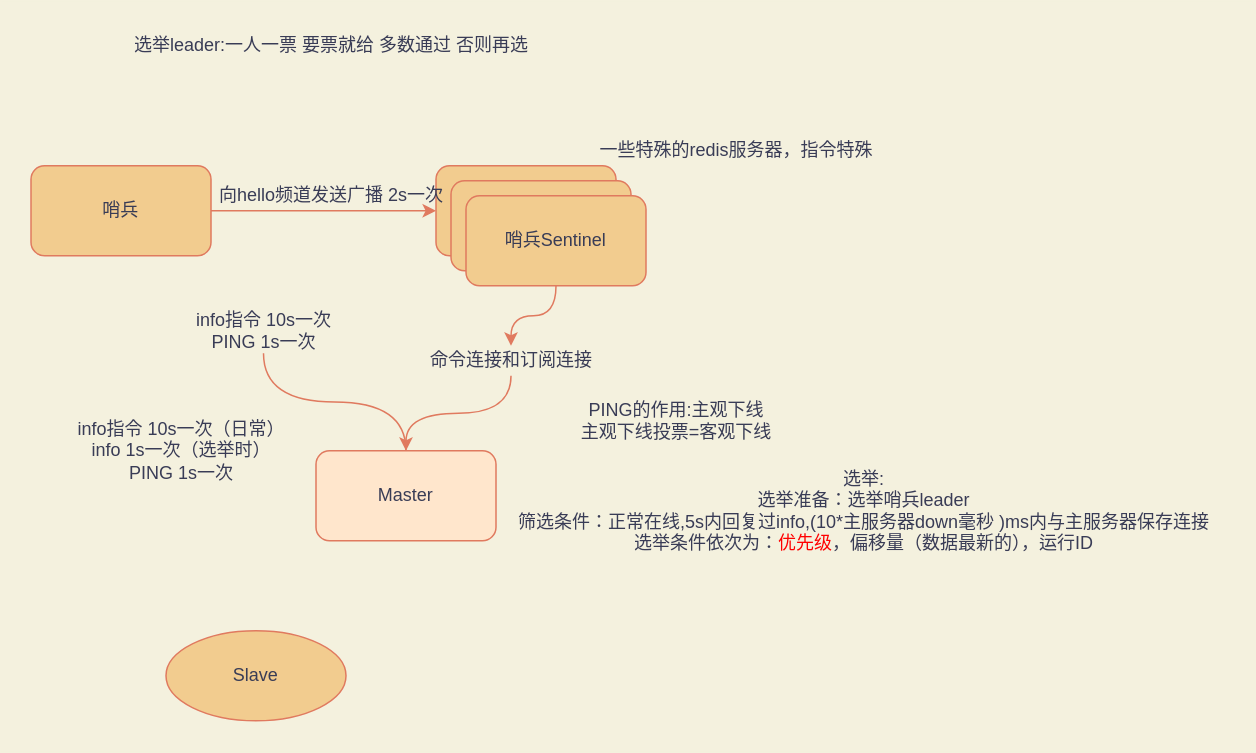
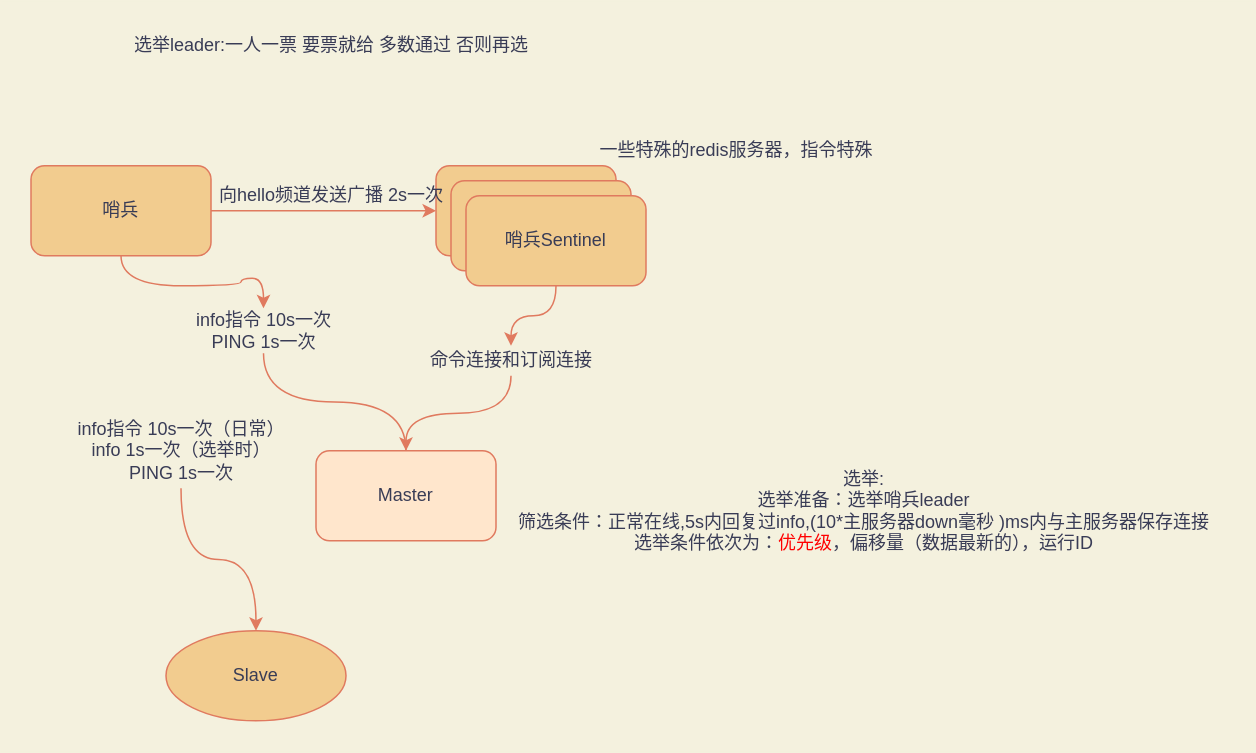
+ <mxCell id="10" style="edgeStyle=orthogonalEdgeStyle;curved=1;rounded=1;sketch=0;orthogonalLoop=1;jettySize=auto;html=1;entryX=0.5;entryY=0;entryDx=0;entryDy=0;strokeColor=#E07A5F;fillColor=#F2CC8F;fontColor=#393C56;" edge="1" parent="1" source="5" target="9"><mxGeometry relative="1" as="geometry"><mxPoint x="150" y="170" as="sourcePoint" /><mxPoint x="270" y="260" as="targetPoint" /></mxGeometry></mxCell>
- <mxCell id="17" value="PING的作用:主观下线&lt;br&gt;主观下线投票=客观下线" style="text;html=1;align=center;verticalAlign=middle;resizable=0;points=[];autosize=1;fontColor=#393C56;" vertex="1" parent="1"><mxGeometry x="380" y="265" width="140" height="30" as="geometry" /></mxCell>
+ <mxCell id="4" style="edgeStyle=orthogonalEdgeStyle;curved=1;rounded=1;sketch=0;orthogonalLoop=1;jettySize=auto;html=1;strokeColor=#E07A5F;fillColor=#F2CC8F;fontColor=#393C56;" edge="1" parent="1" source="16" target="15"><mxGeometry relative="1" as="geometry" /></mxCell>
